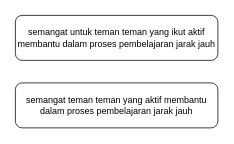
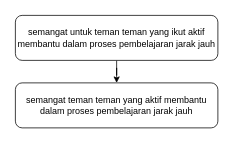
+ <mxCell id="2" style="edgeStyle=orthogonalEdgeStyle;rounded=0;orthogonalLoop=1;jettySize=auto;html=1;entryX=0.5;entryY=0;entryDx=0;entryDy=0;" parent="1" source="3" target="4" edge="1"><mxGeometry relative="1" as="geometry" /></mxCell>
